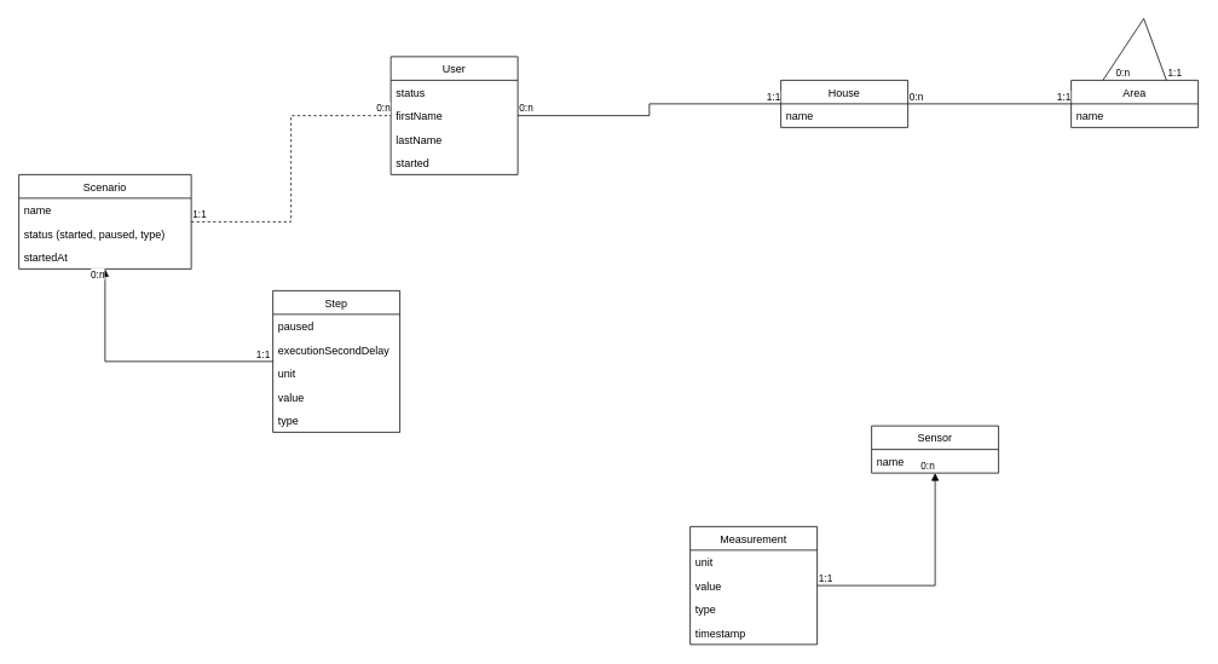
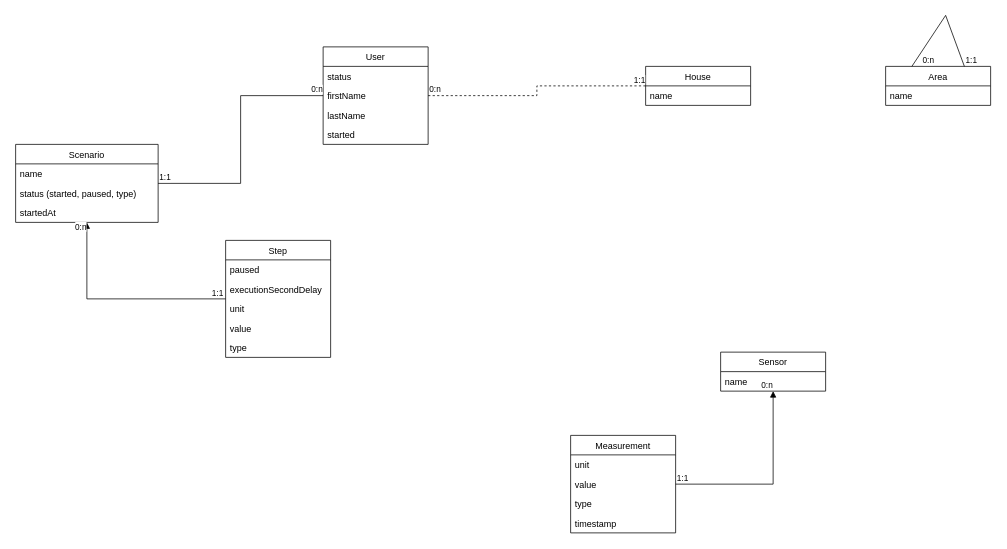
- <mxCell id="21" value="" style="endArrow=none;html=1;edgeStyle=orthogonalEdgeStyle;rounded=0;" parent="1" source="16" target="12" edge="1"><mxGeometry relative="1" as="geometry"><mxPoint x="1080" y="140" as="sourcePoint" /><mxPoint x="1240" y="140" as="targetPoint" /></mxGeometry></mxCell>
- <mxCell id="22" value="0:n" style="edgeLabel;resizable=0;html=1;align=left;verticalAlign=bottom;" parent="21" connectable="0" vertex="1"><mxGeometry x="-1" relative="1" as="geometry" /></mxCell>
- <mxCell id="23" value="1:1" style="edgeLabel;resizable=0;html=1;align=right;verticalAlign=bottom;" parent="21" connectable="0" vertex="1"><mxGeometry x="1" relative="1" as="geometry" /></mxCell>
- <mxCell id="18" value="" style="endArrow=none;html=1;edgeStyle=orthogonalEdgeStyle;rounded=0;" parent="1" source="2" target="16" edge="1"><mxGeometry relative="1" as="geometry"><mxPoint x="650" y="150" as="sourcePoint" /><mxPoint x="810" y="150" as="targetPoint" /></mxGeometry></mxCell>
+ <mxCell id="18" value="" style="endArrow=none;html=1;edgeStyle=orthogonalEdgeStyle;rounded=0;dashed=1;" parent="1" source="2" target="16" edge="1"><mxGeometry relative="1" as="geometry"><mxPoint x="650" y="150" as="sourcePoint" /><mxPoint x="810" y="150" as="targetPoint" /></mxGeometry></mxCell>
- <mxCell id="43" value="" style="endArrow=none;html=1;edgeStyle=orthogonalEdgeStyle;rounded=0;dashed=1;" parent="1" source="30" target="2" edge="1"><mxGeometry relative="1" as="geometry"><mxPoint x="395" y="500" as="sourcePoint" /><mxPoint x="202.5" y="440" as="targetPoint" /></mxGeometry></mxCell>
+ <mxCell id="43" value="" style="endArrow=none;html=1;edgeStyle=orthogonalEdgeStyle;rounded=0;" parent="1" source="30" target="2" edge="1"><mxGeometry relative="1" as="geometry"><mxPoint x="395" y="500" as="sourcePoint" /><mxPoint x="202.5" y="440" as="targetPoint" /></mxGeometry></mxCell>
